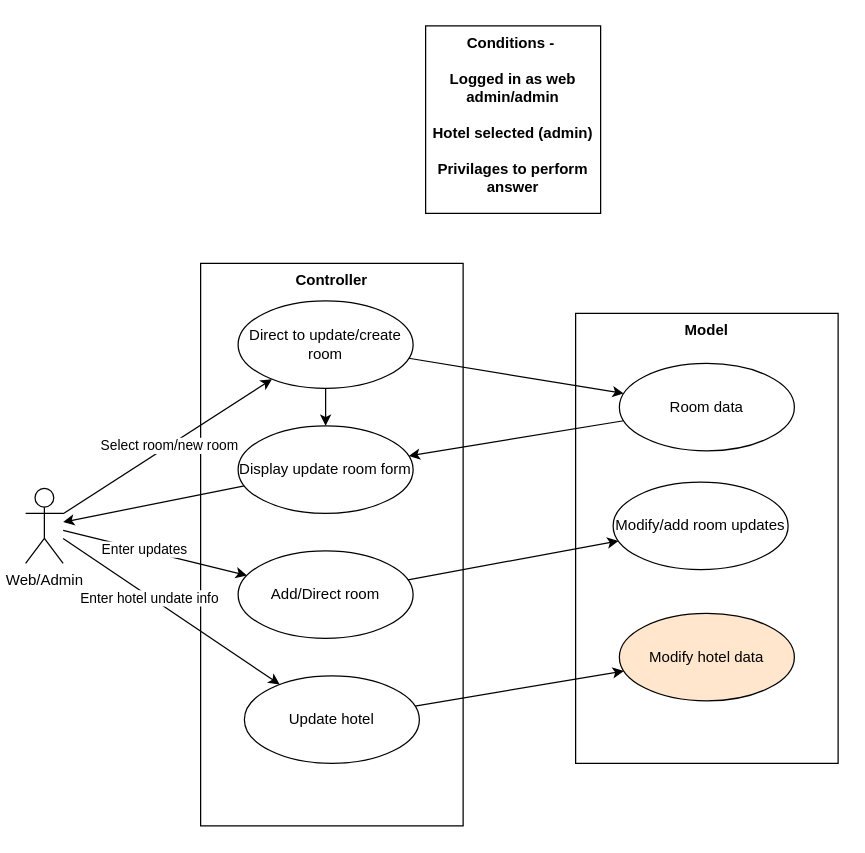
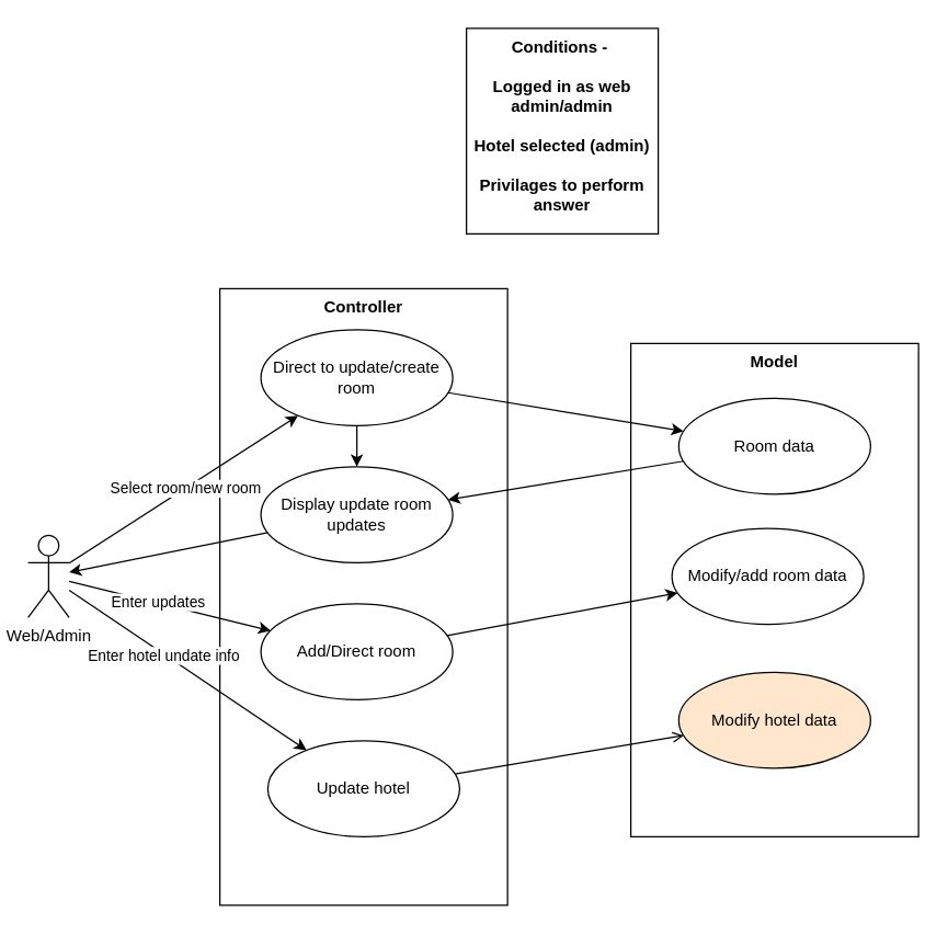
- <mxCell id="20" value="Display update room form" style="ellipse;whiteSpace=wrap;html=1;" vertex="1" parent="1"><mxGeometry x="190" y="340" width="140" height="70" as="geometry" /></mxCell>
+ <mxCell id="20" value="Display update room updates" style="ellipse;whiteSpace=wrap;html=1;" vertex="1" parent="1"><mxGeometry x="190" y="340" width="140" height="70" as="geometry" /></mxCell>
- <mxCell id="23" value="Modify/add room updates" style="ellipse;whiteSpace=wrap;html=1;" vertex="1" parent="1"><mxGeometry x="490" y="385" width="140" height="70" as="geometry" /></mxCell>
+ <mxCell id="23" value="Modify/add room data" style="ellipse;whiteSpace=wrap;html=1;" vertex="1" parent="1"><mxGeometry x="490" y="385" width="140" height="70" as="geometry" /></mxCell>
- <mxCell id="11" style="edgeStyle=none;html=1;" edge="1" parent="1" source="12" target="24"><mxGeometry relative="1" as="geometry"><mxPoint x="540" y="500" as="targetPoint" /></mxGeometry></mxCell>
+ <mxCell id="11" style="edgeStyle=none;html=1;endArrow=open;" edge="1" parent="1" source="12" target="24"><mxGeometry relative="1" as="geometry"><mxPoint x="540" y="500" as="targetPoint" /></mxGeometry></mxCell>
